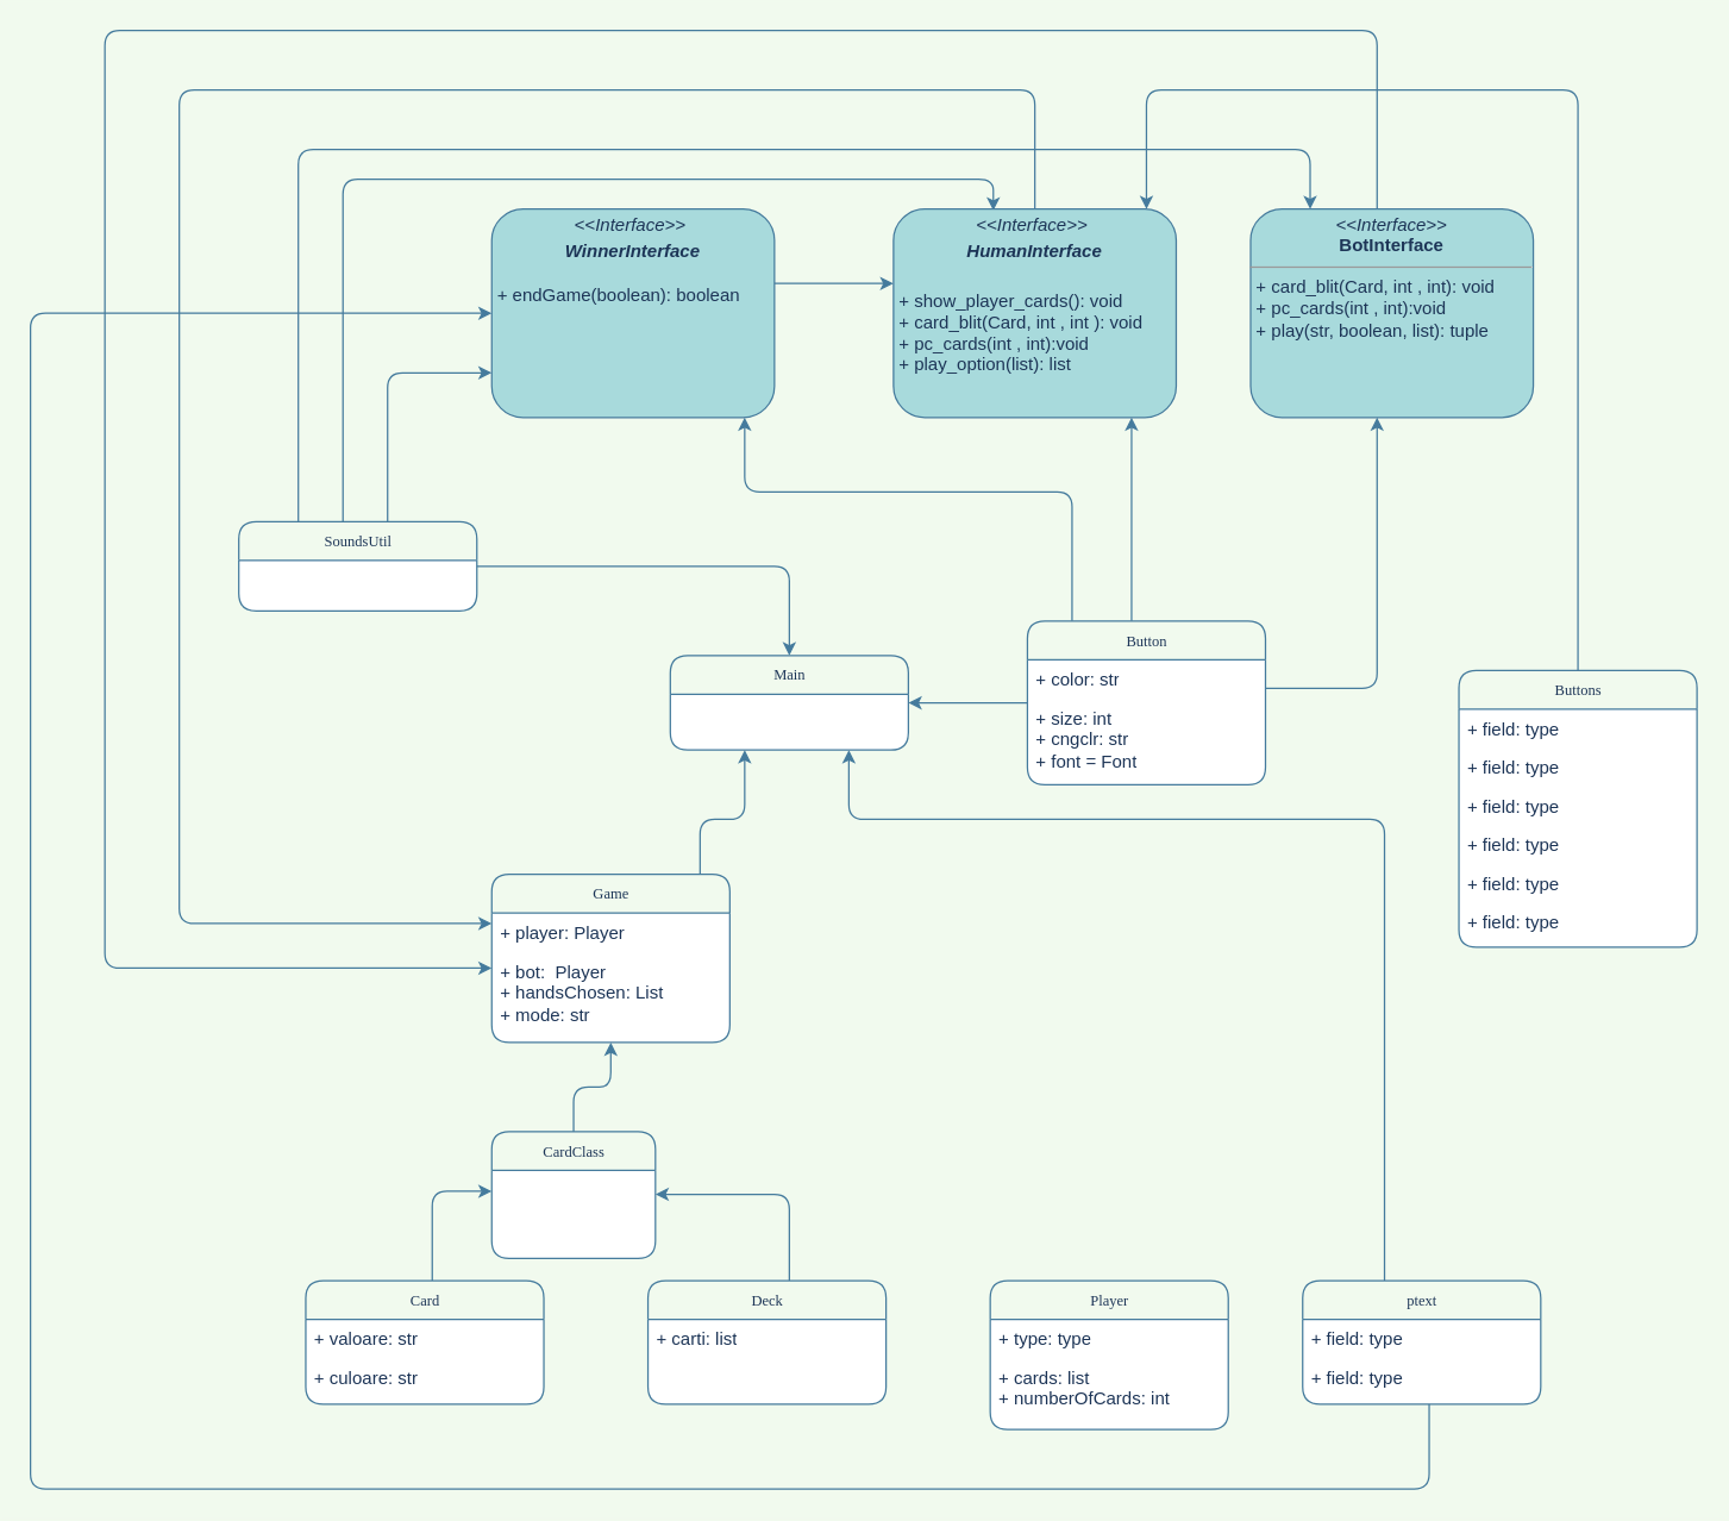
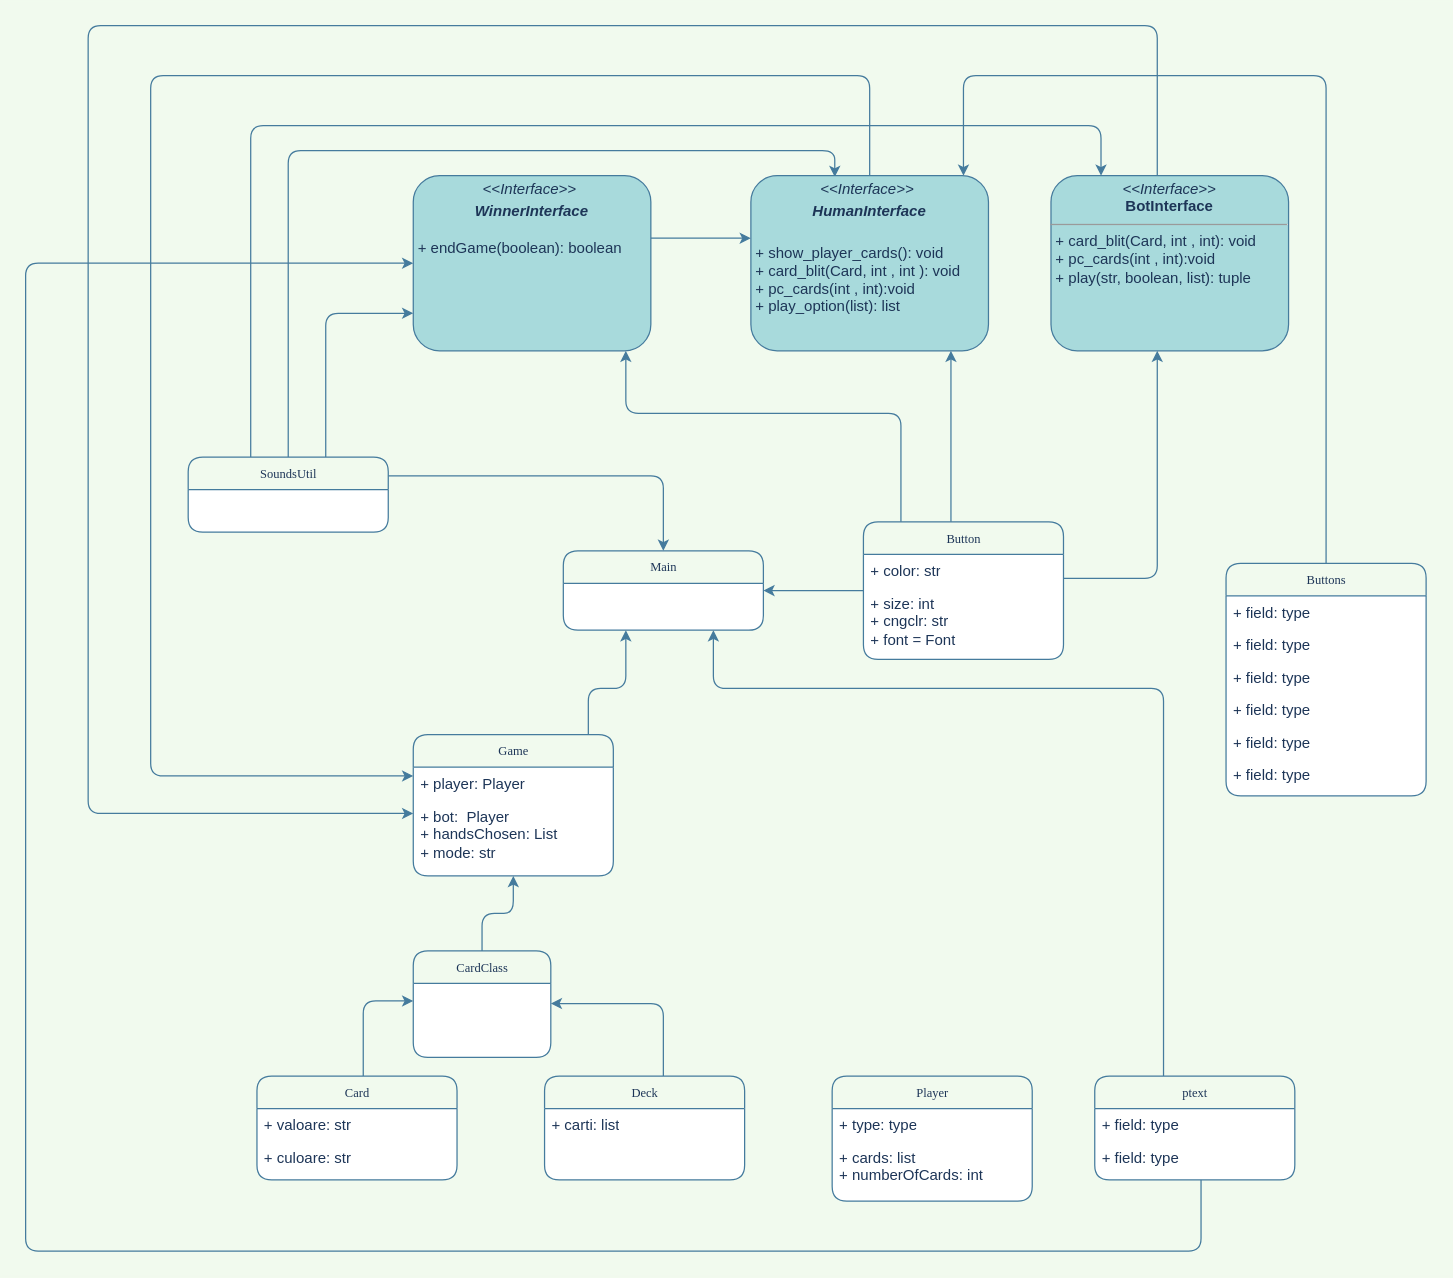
- <mxCell id="12" value="SoundsUtil" style="swimlane;html=1;fontStyle=0;childLayout=stackLayout;horizontal=1;startSize=26;fillColor=none;horizontalStack=0;resizeParent=1;resizeLast=0;collapsible=1;marginBottom=0;swimlaneFillColor=#ffffff;rounded=1;shadow=0;comic=0;labelBackgroundColor=none;strokeWidth=1;fontFamily=Verdana;fontSize=10;align=center;strokeColor=#457B9D;fontColor=#1D3557;" parent="1" vertex="1"><mxGeometry x="160" y="350" width="160" height="60" as="geometry" /></mxCell>
+ <mxCell id="12" value="SoundsUtil" style="swimlane;html=1;fontStyle=0;childLayout=stackLayout;horizontal=1;startSize=26;fillColor=none;horizontalStack=0;resizeParent=1;resizeLast=0;collapsible=1;marginBottom=0;swimlaneFillColor=#ffffff;rounded=1;shadow=0;comic=0;labelBackgroundColor=none;strokeWidth=1;fontFamily=Verdana;fontSize=10;align=center;strokeColor=#457B9D;fontColor=#1D3557;" parent="1" vertex="1"><mxGeometry x="150" y="365" width="160" height="60" as="geometry" /></mxCell>
